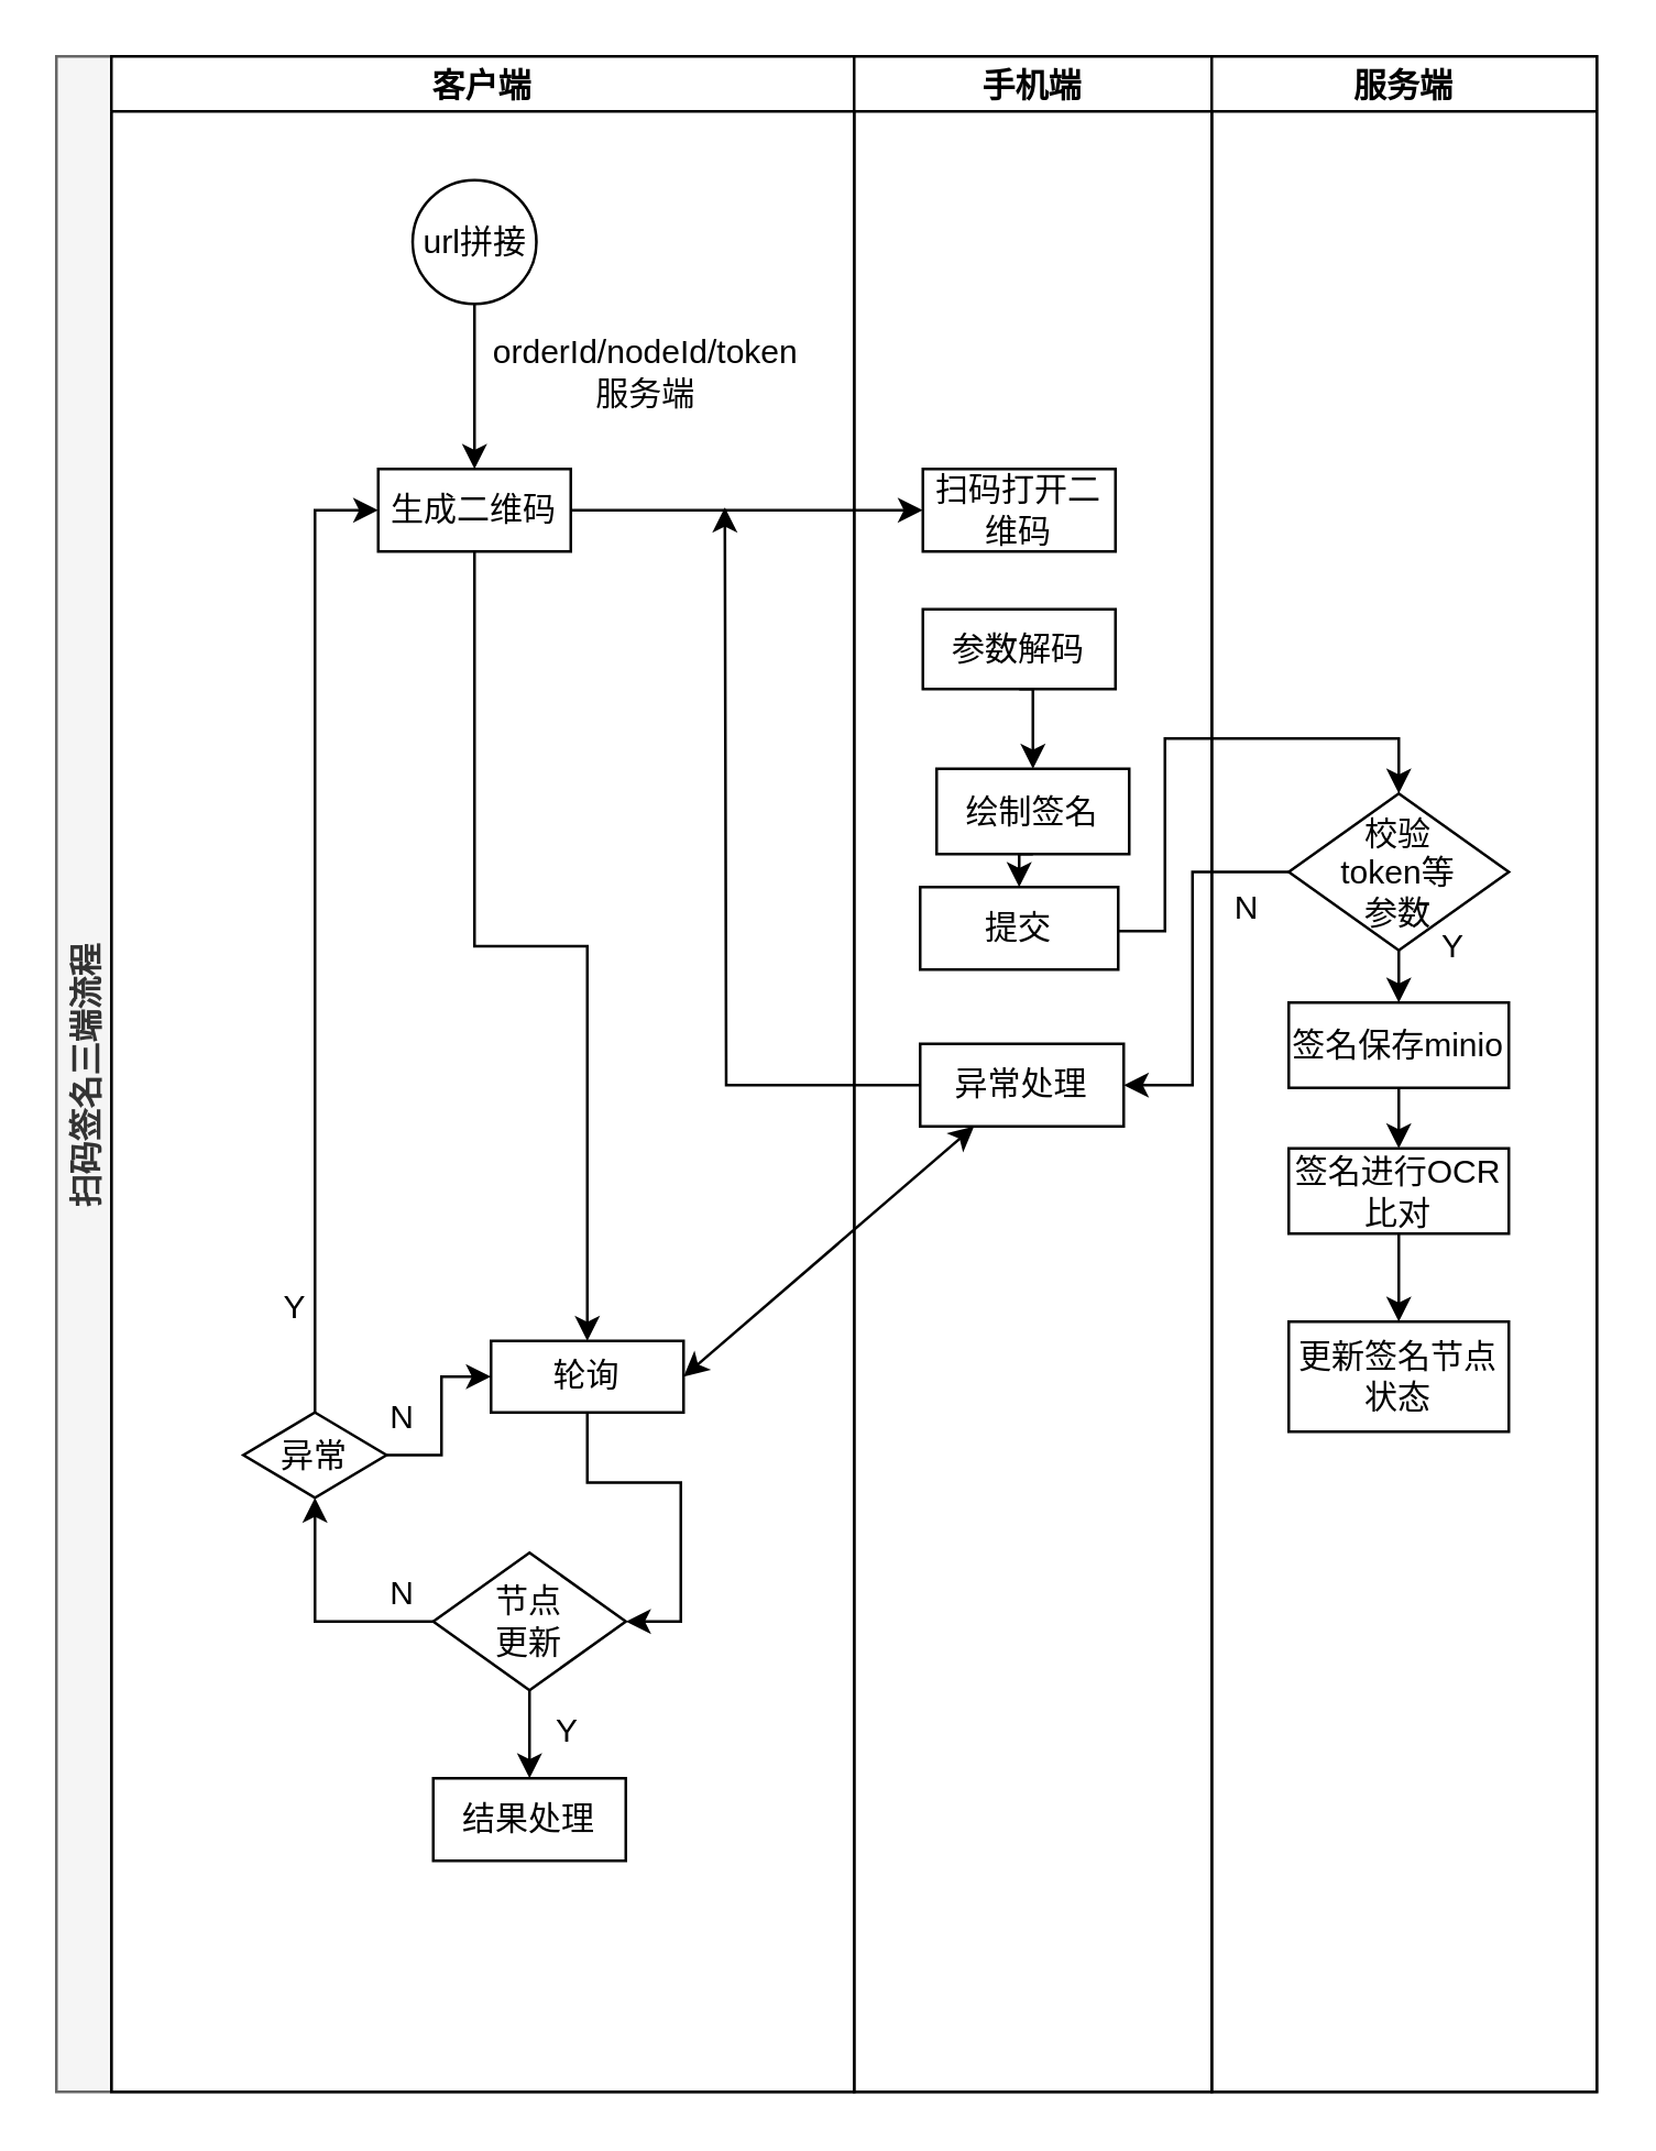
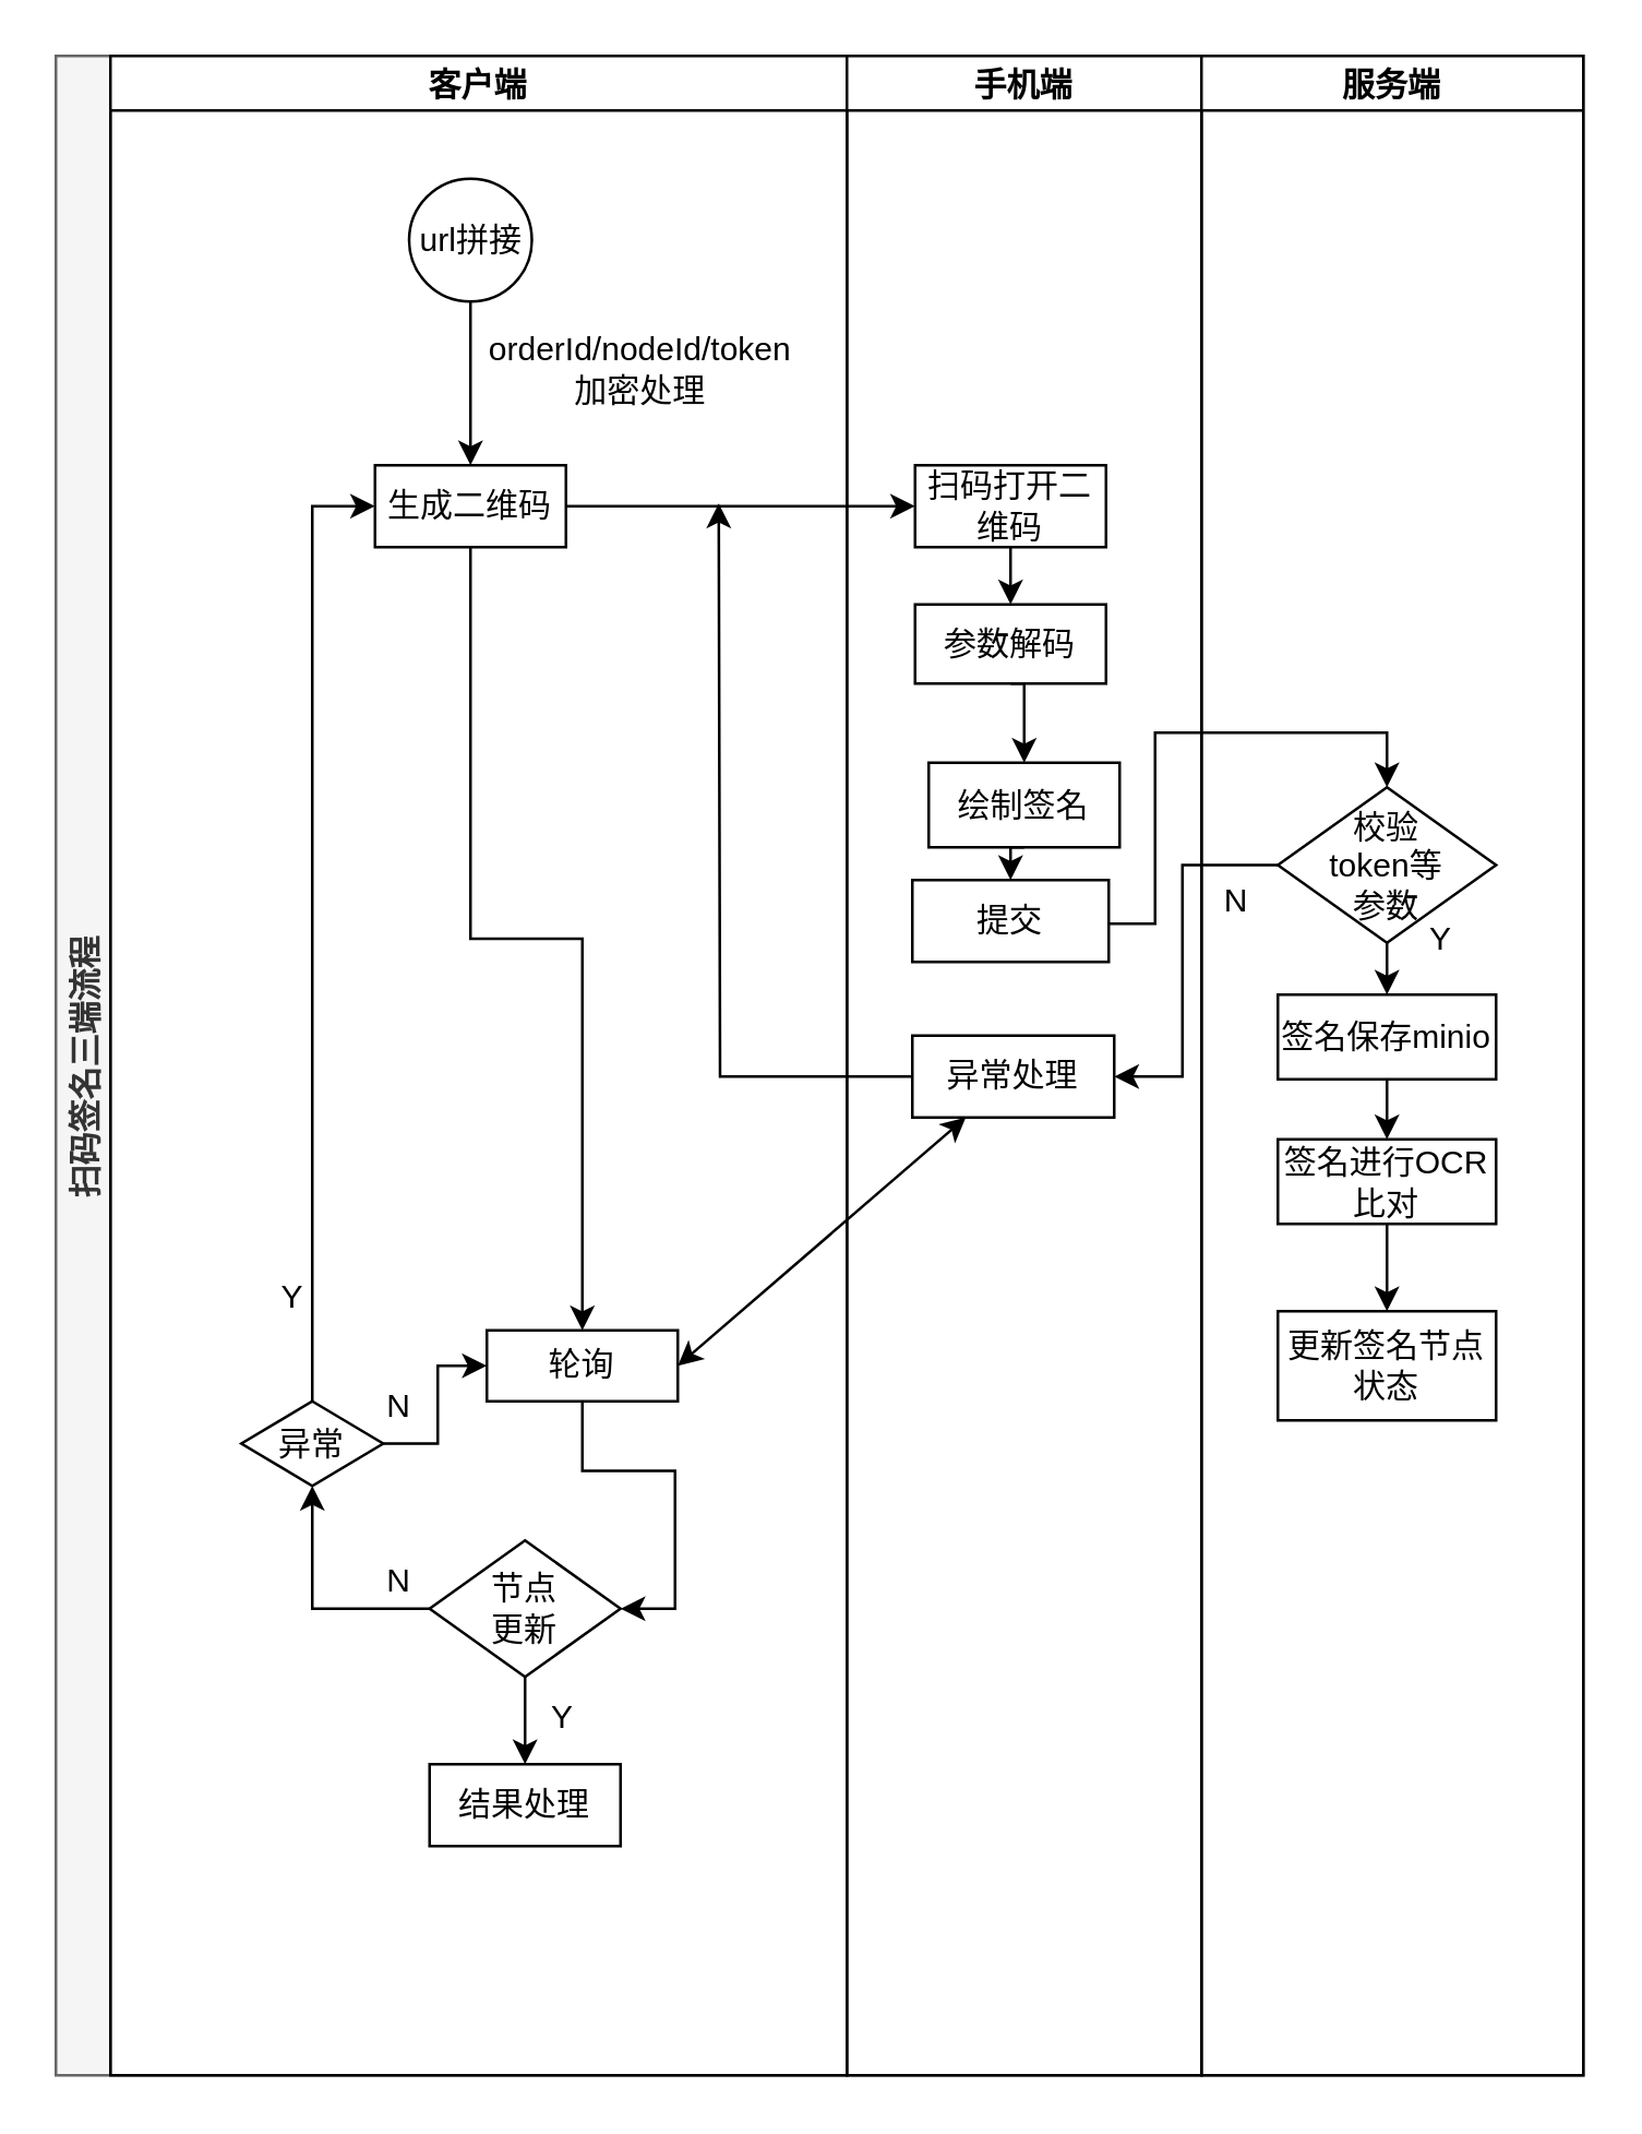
- <mxCell id="8" value="orderId/nodeId/token&lt;br&gt;服务端" style="text;html=1;align=center;verticalAlign=middle;whiteSpace=wrap;rounded=0;opacity=0;fillStyle=solid;" vertex="1" parent="3"><mxGeometry x="167" y="100" width="55" height="30" as="geometry" /></mxCell>
+ <mxCell id="8" value="orderId/nodeId/token&lt;br&gt;加密处理" style="text;html=1;align=center;verticalAlign=middle;whiteSpace=wrap;rounded=0;opacity=0;fillStyle=solid;" vertex="1" parent="3"><mxGeometry x="167" y="100" width="55" height="30" as="geometry" /></mxCell>
+ <mxCell id="25" style="edgeStyle=orthogonalEdgeStyle;rounded=0;orthogonalLoop=1;jettySize=auto;html=1;exitX=0.5;exitY=1;exitDx=0;exitDy=0;entryX=0.5;entryY=0;entryDx=0;entryDy=0;" edge="1" parent="22" source="26" target="28"><mxGeometry relative="1" as="geometry" /></mxCell>
